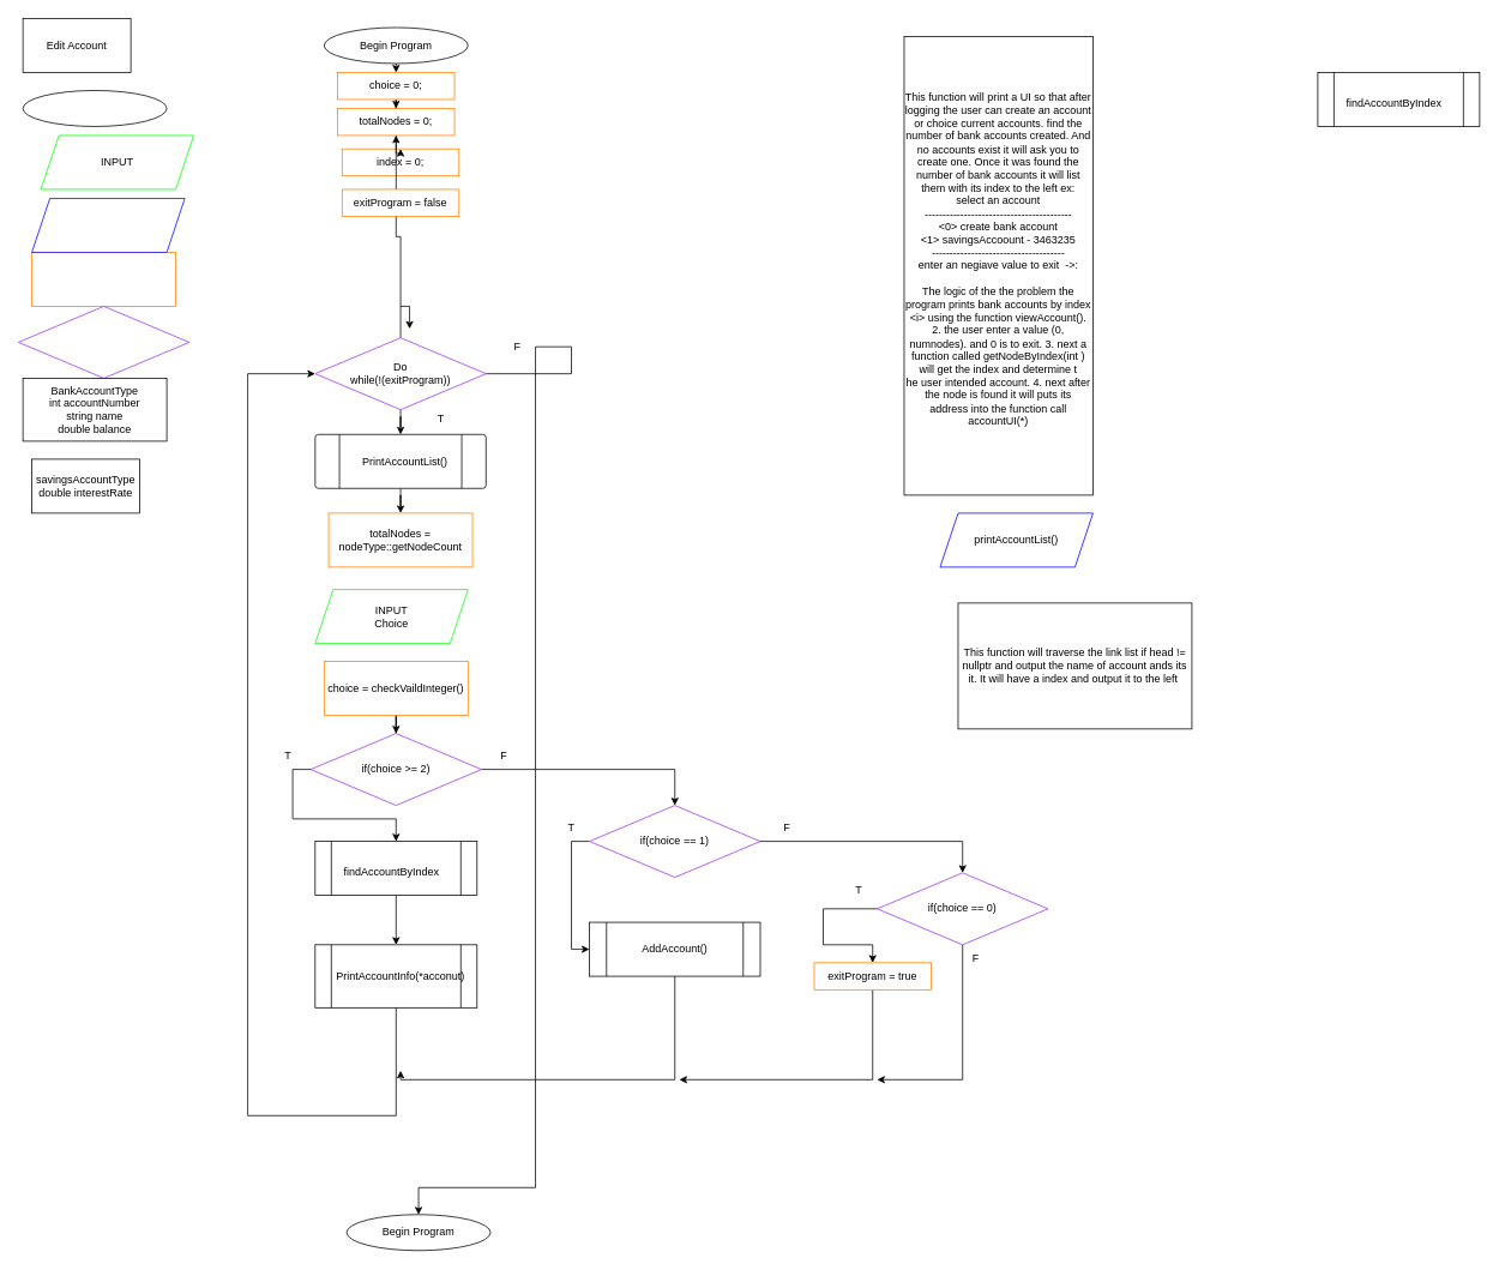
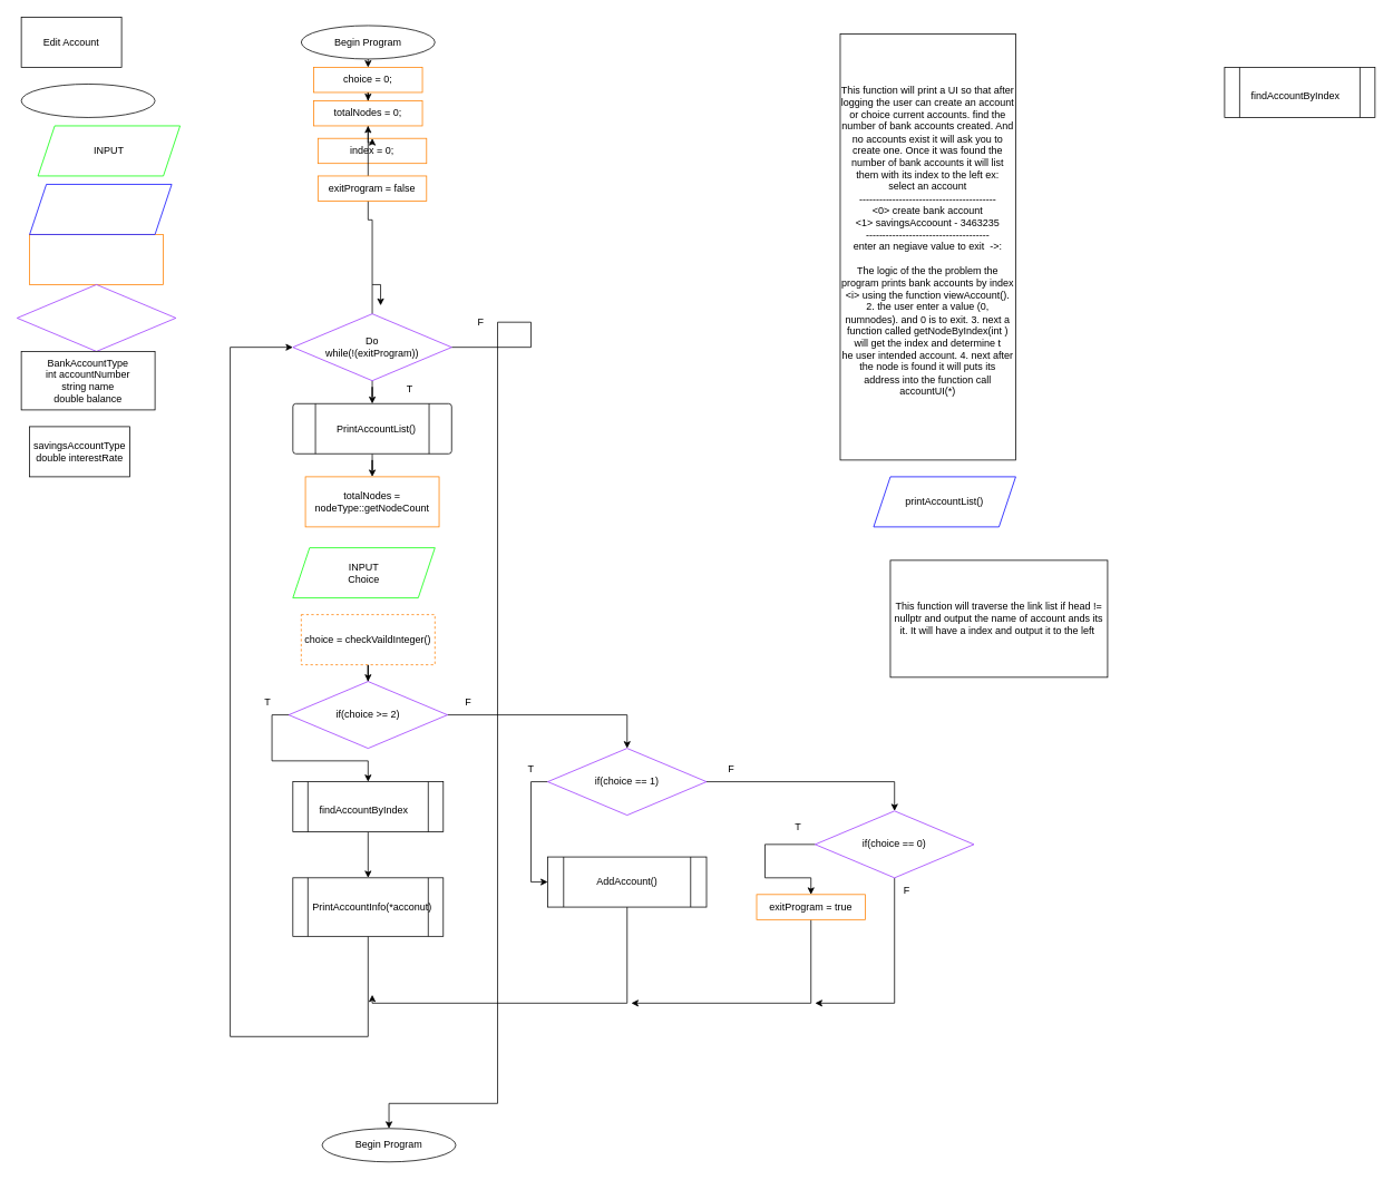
- <mxCell id="22" value="choice = checkVaildInteger()" style="rounded=0;whiteSpace=wrap;html=1;strokeColor=#FF8000;" vertex="1" parent="1"><mxGeometry x="360" y="735" width="160" height="60" as="geometry" /></mxCell>
+ <mxCell id="22" value="choice = checkVaildInteger()" style="rounded=0;whiteSpace=wrap;html=1;strokeColor=#FF8000;dashed=1;" vertex="1" parent="1"><mxGeometry x="360" y="735" width="160" height="60" as="geometry" /></mxCell>
